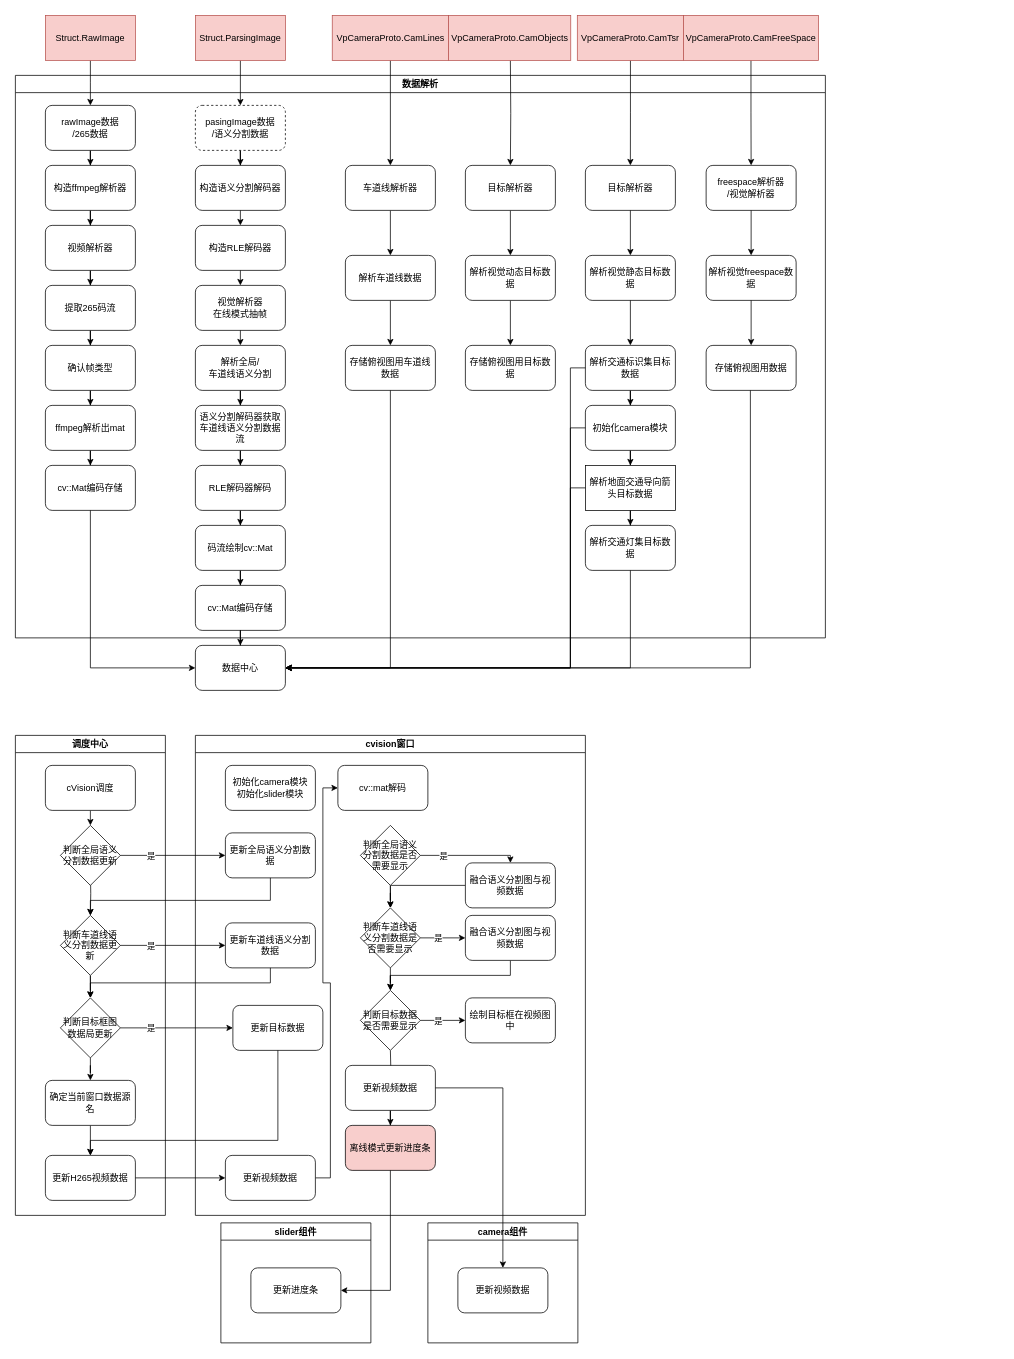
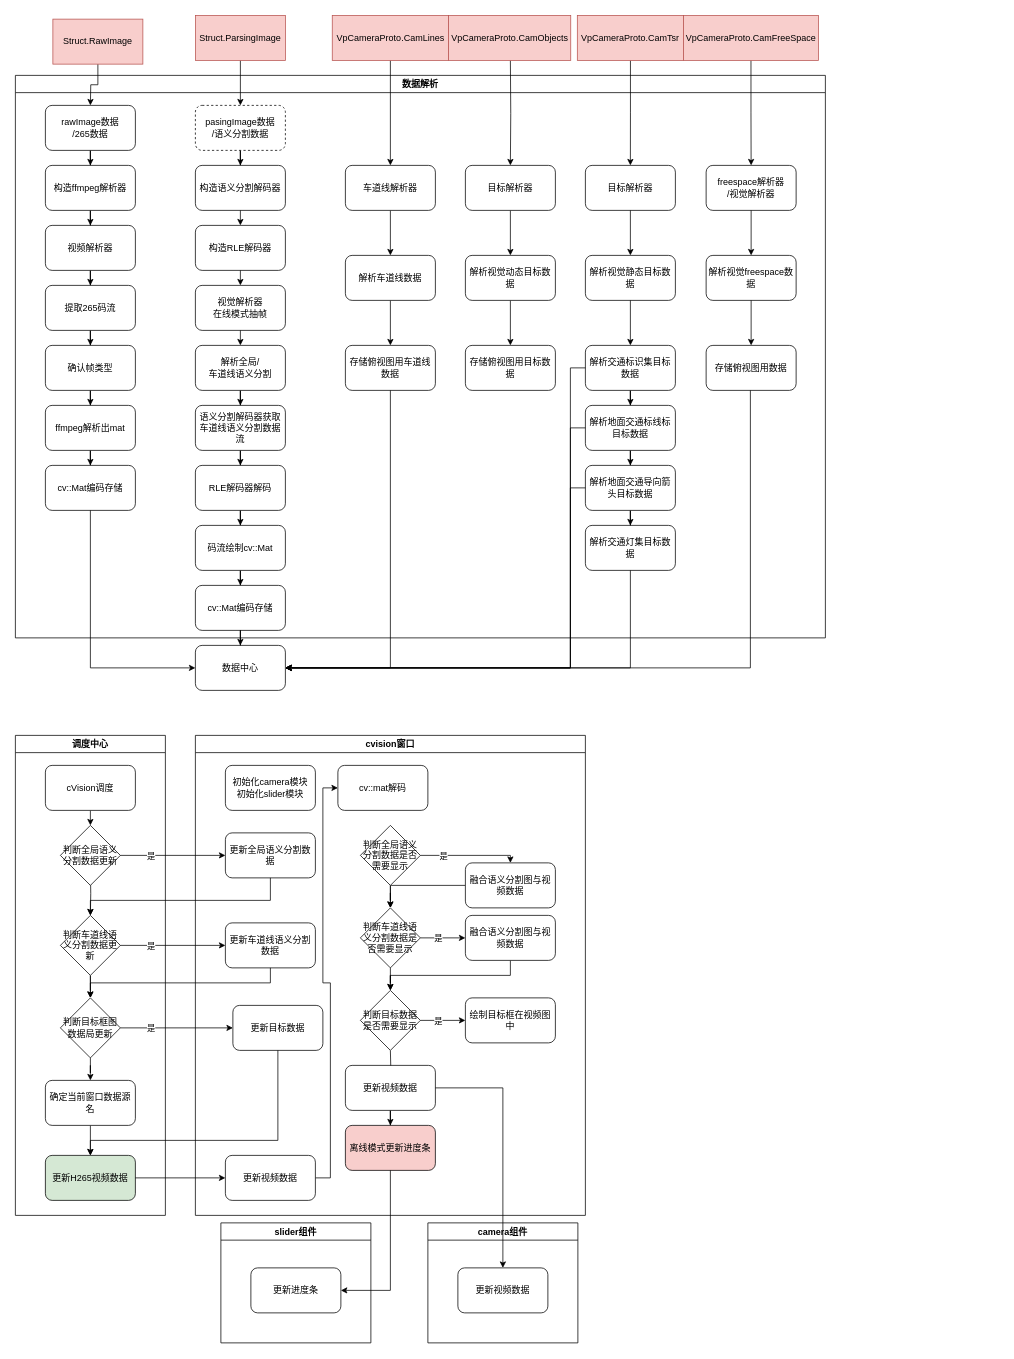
- <mxCell id="127" value="Struct.RawImage" style="rounded=0;whiteSpace=wrap;html=1;fillColor=#f8cecc;strokeColor=#b85450;" vertex="1" parent="1"><mxGeometry x="60" y="20" width="120" height="60" as="geometry" /></mxCell>
+ <mxCell id="127" value="Struct.RawImage" style="rounded=0;whiteSpace=wrap;html=1;fillColor=#f8cecc;strokeColor=#b85450;" vertex="1" parent="1"><mxGeometry x="70" y="25" width="120" height="60" as="geometry" /></mxCell>
- <mxCell id="61" value="初始化camera模块" style="whiteSpace=wrap;html=1;rounded=1;" vertex="1" parent="3"><mxGeometry x="760" y="440" width="120" height="60" as="geometry" /></mxCell>
+ <mxCell id="61" value="解析地面交通标线标目标数据" style="whiteSpace=wrap;html=1;rounded=1;" vertex="1" parent="3"><mxGeometry x="760" y="440" width="120" height="60" as="geometry" /></mxCell>
- <mxCell id="63" value="解析地面交通导向箭头目标数据" style="whiteSpace=wrap;html=1;rounded=0;" vertex="1" parent="3"><mxGeometry x="760" y="520" width="120" height="60" as="geometry" /></mxCell>
+ <mxCell id="63" value="解析地面交通导向箭头目标数据" style="whiteSpace=wrap;html=1;rounded=1;" vertex="1" parent="3"><mxGeometry x="760" y="520" width="120" height="60" as="geometry" /></mxCell>
- <mxCell id="69" value="更新H265视频数据" style="whiteSpace=wrap;html=1;rounded=1;" parent="64" vertex="1"><mxGeometry x="40" y="560" width="120" height="60" as="geometry" /></mxCell>
+ <mxCell id="69" value="更新H265视频数据" style="whiteSpace=wrap;html=1;rounded=1;fillColor=#d5e8d4;" parent="64" vertex="1"><mxGeometry x="40" y="560" width="120" height="60" as="geometry" /></mxCell>
